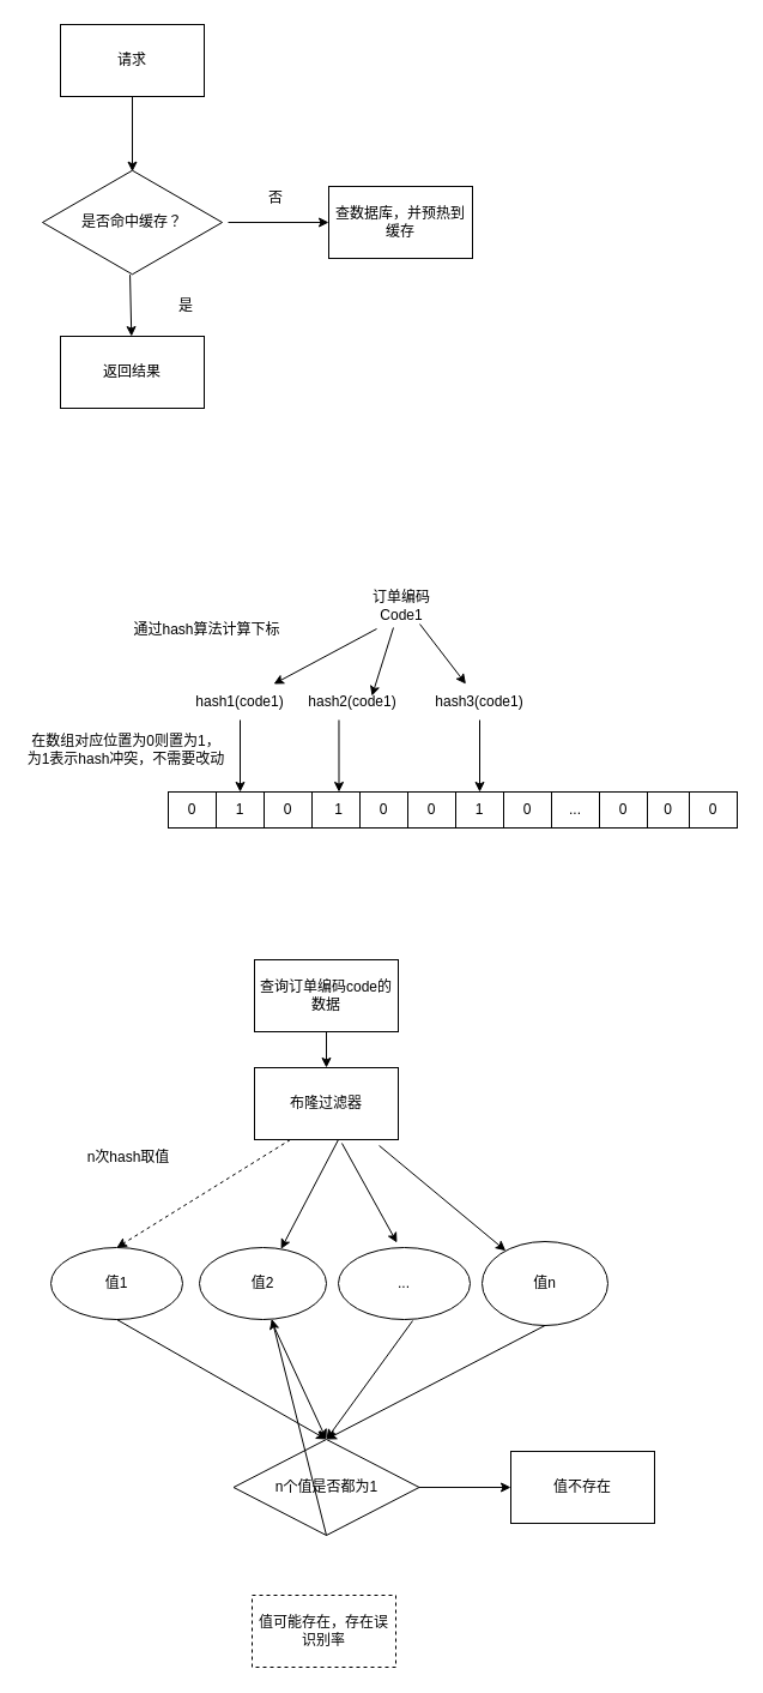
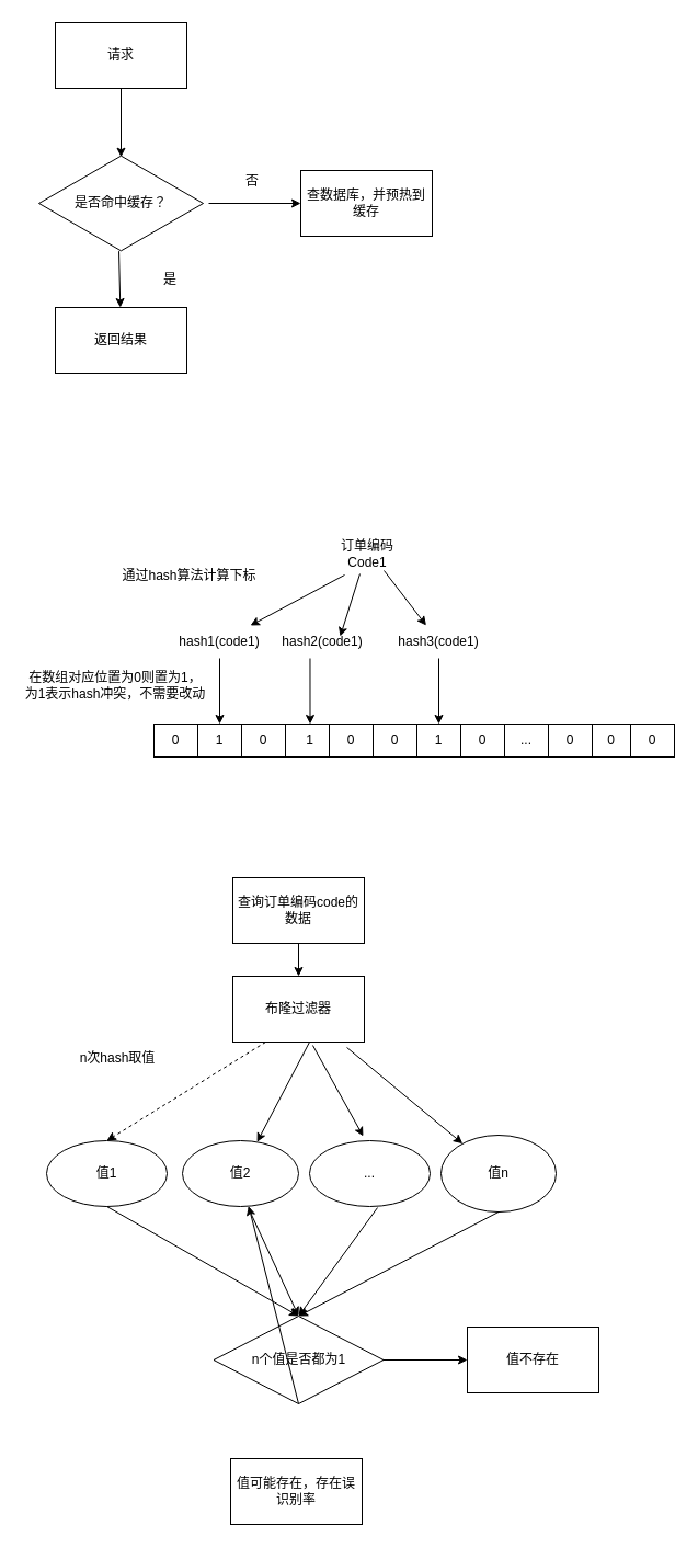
- <mxCell id="52" value="值可能存在，存在误识别率" style="rounded=0;whiteSpace=wrap;html=1;dashed=1;" vertex="1" parent="1"><mxGeometry x="210" y="1330" width="120" height="60" as="geometry" /></mxCell>
+ <mxCell id="52" value="值可能存在，存在误识别率" style="rounded=0;whiteSpace=wrap;html=1;" vertex="1" parent="1"><mxGeometry x="210" y="1330" width="120" height="60" as="geometry" /></mxCell>
